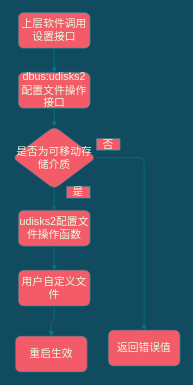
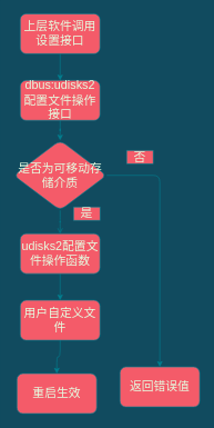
- <mxCell id="13" value="&lt;span style=&quot;font-size: 18px&quot;&gt;否&lt;/span&gt;" style="rounded=0;whiteSpace=wrap;html=1;sketch=0;fontColor=#E4FDE1;strokeColor=#028090;fillColor=#F45B69;" vertex="1" parent="1"><mxGeometry x="160" y="230" width="40" height="20" as="geometry" /></mxCell>
+ <mxCell id="13" value="&lt;span style=&quot;font-size: 18px&quot;&gt;否&lt;/span&gt;" style="rounded=0;whiteSpace=wrap;html=1;sketch=0;fontColor=#E4FDE1;strokeColor=#028090;fillColor=#F45B69;" vertex="1" parent="1"><mxGeometry x="190" y="225" width="40" height="20" as="geometry" /></mxCell>
